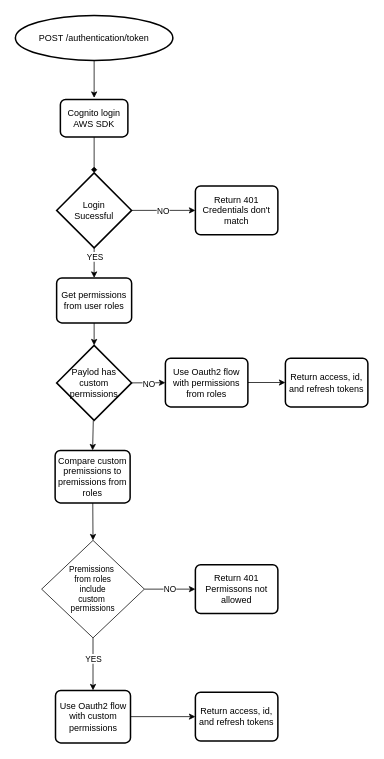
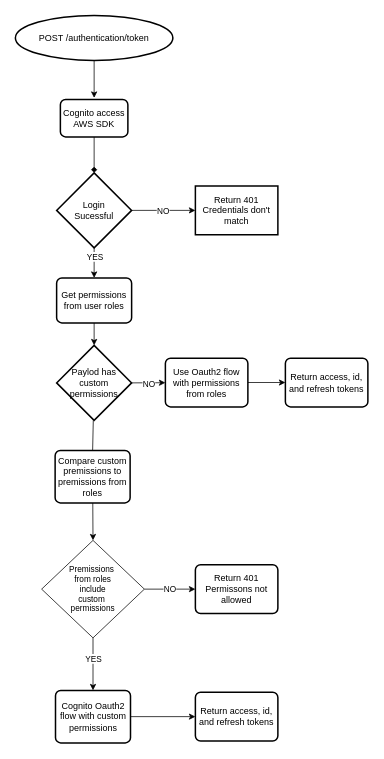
- <mxCell id="12" value="Cognito login AWS SDK" style="rounded=1;whiteSpace=wrap;html=1;absoluteArcSize=1;arcSize=14;strokeWidth=2;" vertex="1" parent="1"><mxGeometry x="80" y="132" width="90" height="50" as="geometry" /></mxCell>
+ <mxCell id="12" value="Cognito access AWS SDK" style="rounded=1;whiteSpace=wrap;html=1;absoluteArcSize=1;arcSize=14;strokeWidth=2;" vertex="1" parent="1"><mxGeometry x="80" y="132" width="90" height="50" as="geometry" /></mxCell>
- <mxCell id="19" value="Return 401&lt;br&gt;Credentials don't match" style="rounded=1;whiteSpace=wrap;html=1;absoluteArcSize=1;arcSize=14;strokeWidth=2;" vertex="1" parent="1"><mxGeometry x="260" y="247.5" width="110" height="65" as="geometry" /></mxCell>
+ <mxCell id="19" value="Return 401&lt;br&gt;Credentials don't match" style="whiteSpace=wrap;html=1;absoluteArcSize=1;arcSize=14;strokeWidth=2;rounded=0;" vertex="1" parent="1"><mxGeometry x="260" y="247.5" width="110" height="65" as="geometry" /></mxCell>
- <mxCell id="14" style="edgeStyle=none;html=1;entryX=0.5;entryY=0;entryDx=0;entryDy=0;fontSize=11;" edge="1" parent="1" source="15" target="21"><mxGeometry relative="1" as="geometry" /></mxCell>
+ <mxCell id="14" style="edgeStyle=none;html=1;entryX=0.5;entryY=0;entryDx=0;entryDy=0;fontSize=11;endArrow=none;" edge="1" parent="1" source="15" target="21"><mxGeometry relative="1" as="geometry" /></mxCell>
- <mxCell id="28" value="Use Oauth2 flow with custom permissions" style="rounded=1;whiteSpace=wrap;html=1;absoluteArcSize=1;arcSize=14;strokeWidth=2;" vertex="1" parent="1"><mxGeometry x="73.5" y="920" width="100" height="70" as="geometry" /></mxCell>
+ <mxCell id="28" value="Cognito Oauth2 flow with custom permissions" style="rounded=1;whiteSpace=wrap;html=1;absoluteArcSize=1;arcSize=14;strokeWidth=2;" vertex="1" parent="1"><mxGeometry x="73.5" y="920" width="100" height="70" as="geometry" /></mxCell>
